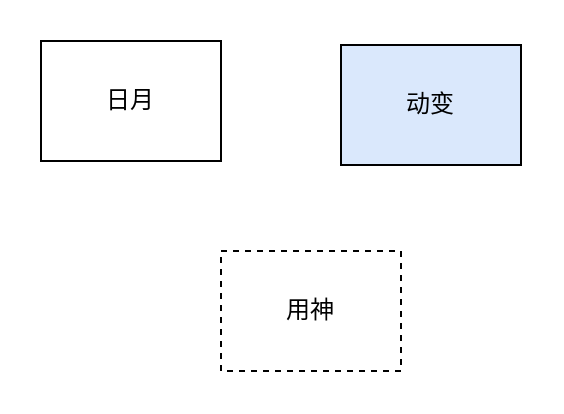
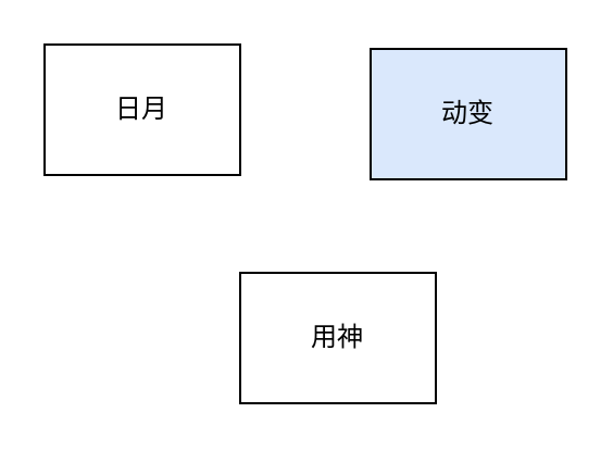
- <mxCell id="2" value="用神" style="rounded=0;whiteSpace=wrap;html=1;dashed=1;" vertex="1" parent="1"><mxGeometry x="110" y="125" width="90" height="60" as="geometry" /></mxCell>
+ <mxCell id="2" value="用神" style="rounded=0;whiteSpace=wrap;html=1;" vertex="1" parent="1"><mxGeometry x="110" y="125" width="90" height="60" as="geometry" /></mxCell>
